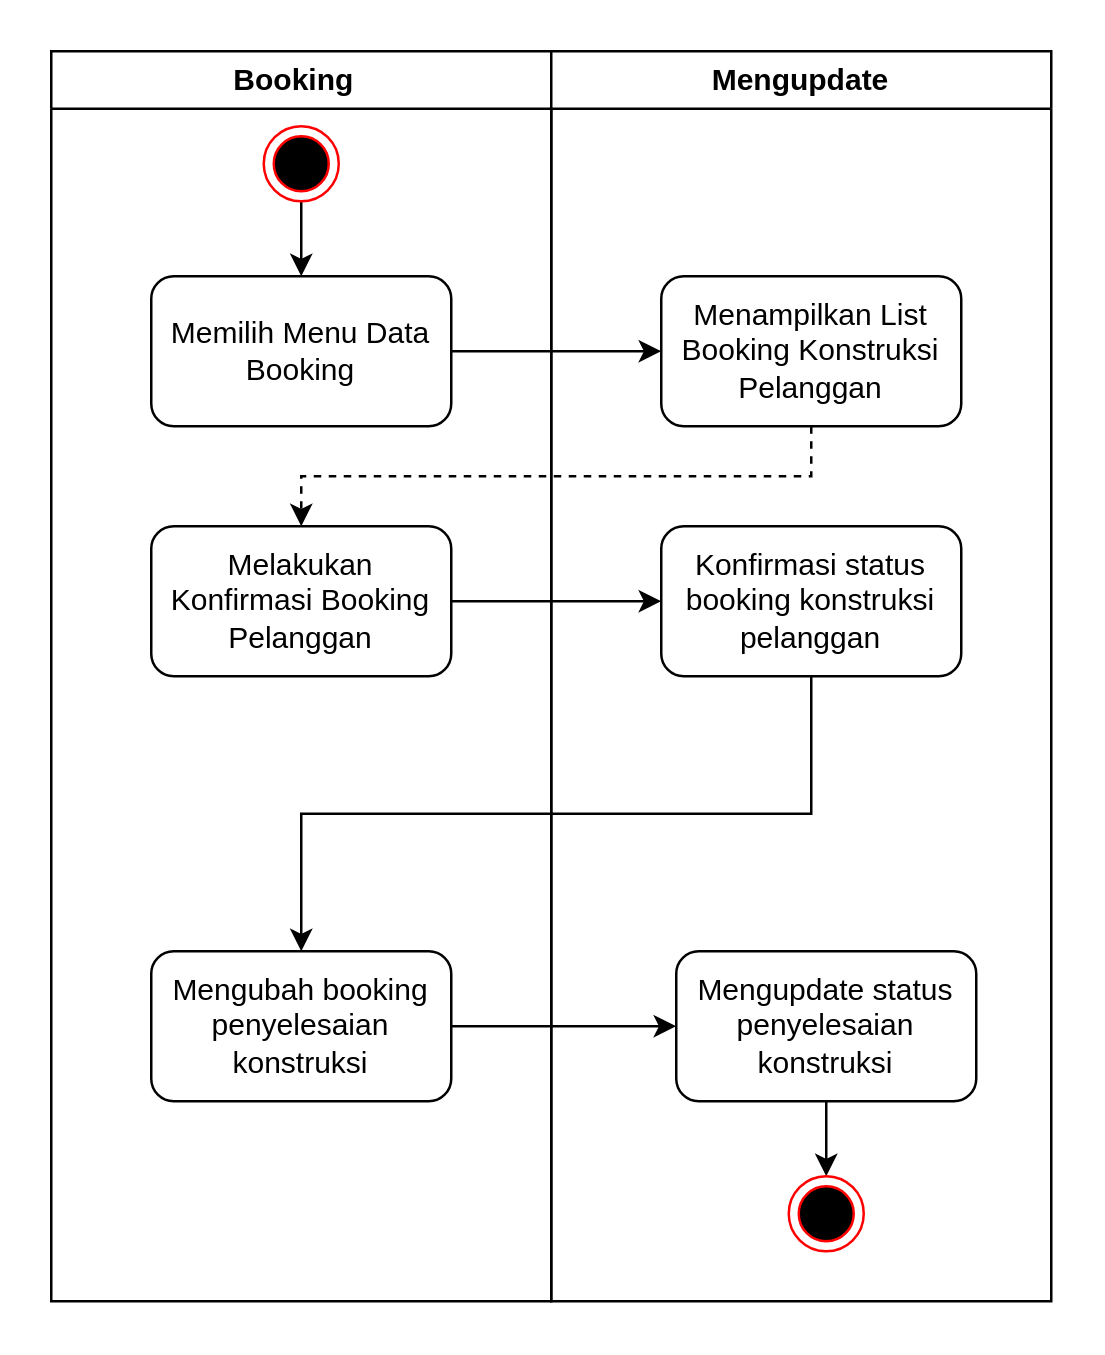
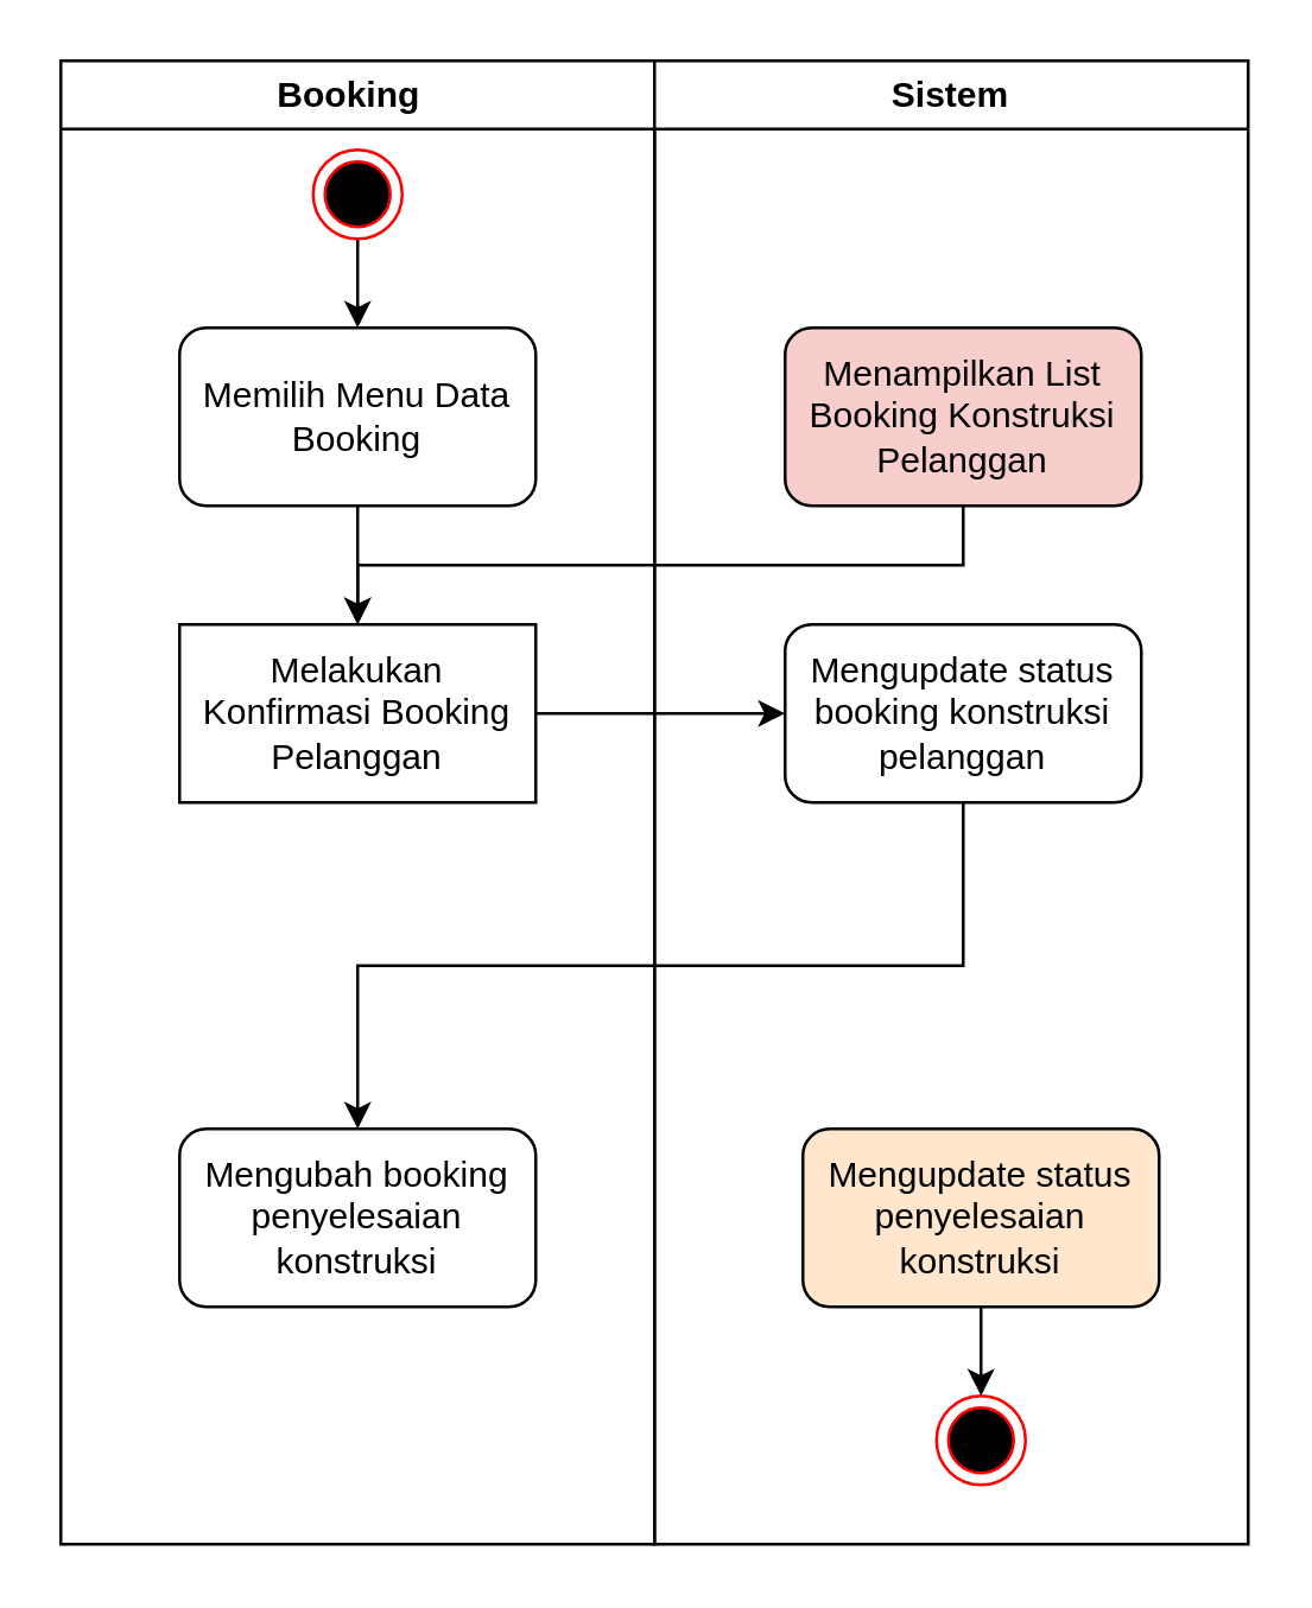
- <mxCell id="3" value="Mengupdate" style="swimlane;whiteSpace=wrap;html=1;startSize=23;" parent="2" vertex="1"><mxGeometry x="200" width="200" height="500" as="geometry" /></mxCell>
+ <mxCell id="3" value="Sistem" style="swimlane;whiteSpace=wrap;html=1;startSize=23;" parent="2" vertex="1"><mxGeometry x="200" width="200" height="500" as="geometry" /></mxCell>
- <mxCell id="10" value="" style="edgeStyle=orthogonalEdgeStyle;rounded=0;orthogonalLoop=1;jettySize=auto;html=1;" parent="3" source="11" target="4" edge="1"><mxGeometry relative="1" as="geometry" /></mxCell>
+ <mxCell id="10" value="" style="edgeStyle=orthogonalEdgeStyle;rounded=0;orthogonalLoop=1;jettySize=auto;html=1;" parent="3" source="11" target="13" edge="1"><mxGeometry relative="1" as="geometry" /></mxCell>
- <mxCell id="4" value="Menampilkan List Booking Konstruksi Pelanggan" style="rounded=1;whiteSpace=wrap;html=1;" parent="3" vertex="1"><mxGeometry x="44" y="90" width="120" height="60" as="geometry" /></mxCell>
+ <mxCell id="4" value="Menampilkan List Booking Konstruksi Pelanggan" style="rounded=1;whiteSpace=wrap;html=1;fillColor=#f8cecc;" parent="3" vertex="1"><mxGeometry x="44" y="90" width="120" height="60" as="geometry" /></mxCell>
- <mxCell id="17" value="" style="edgeStyle=orthogonalEdgeStyle;rounded=0;orthogonalLoop=1;jettySize=auto;html=1;entryX=0.5;entryY=0;entryDx=0;entryDy=0;dashed=1;" parent="3" source="4" target="13" edge="1"><mxGeometry relative="1" as="geometry"><Array as="points"><mxPoint x="104" y="170" /><mxPoint x="-100" y="170" /></Array></mxGeometry></mxCell>
+ <mxCell id="17" value="" style="edgeStyle=orthogonalEdgeStyle;rounded=0;orthogonalLoop=1;jettySize=auto;html=1;entryX=0.5;entryY=0;entryDx=0;entryDy=0;" parent="3" source="4" target="13" edge="1"><mxGeometry relative="1" as="geometry"><Array as="points"><mxPoint x="104" y="170" /><mxPoint x="-100" y="170" /></Array></mxGeometry></mxCell>
- <mxCell id="13" value="Melakukan Konfirmasi Booking Pelanggan" style="rounded=1;whiteSpace=wrap;html=1;" parent="3" vertex="1"><mxGeometry x="-160" y="190" width="120" height="60" as="geometry" /></mxCell>
+ <mxCell id="13" value="Melakukan Konfirmasi Booking Pelanggan" style="whiteSpace=wrap;html=1;rounded=0;" parent="3" vertex="1"><mxGeometry x="-160" y="190" width="120" height="60" as="geometry" /></mxCell>
- <mxCell id="5" value="Konfirmasi status booking konstruksi pelanggan" style="rounded=1;whiteSpace=wrap;html=1;" parent="3" vertex="1"><mxGeometry x="44" y="190" width="120" height="60" as="geometry" /></mxCell>
+ <mxCell id="5" value="Mengupdate status booking konstruksi pelanggan" style="rounded=1;whiteSpace=wrap;html=1;" parent="3" vertex="1"><mxGeometry x="44" y="190" width="120" height="60" as="geometry" /></mxCell>
- <mxCell id="14" value="" style="edgeStyle=orthogonalEdgeStyle;rounded=0;orthogonalLoop=1;jettySize=auto;html=1;" parent="3" source="15" target="7" edge="1"><mxGeometry relative="1" as="geometry" /></mxCell>
- <mxCell id="7" value="Mengupdate status penyelesaian konstruksi" style="rounded=1;whiteSpace=wrap;html=1;" parent="3" vertex="1"><mxGeometry x="50" y="360" width="120" height="60" as="geometry" /></mxCell>
+ <mxCell id="7" value="Mengupdate status penyelesaian konstruksi" style="rounded=1;whiteSpace=wrap;html=1;fillColor=#ffe6cc;" parent="3" vertex="1"><mxGeometry x="50" y="360" width="120" height="60" as="geometry" /></mxCell>
